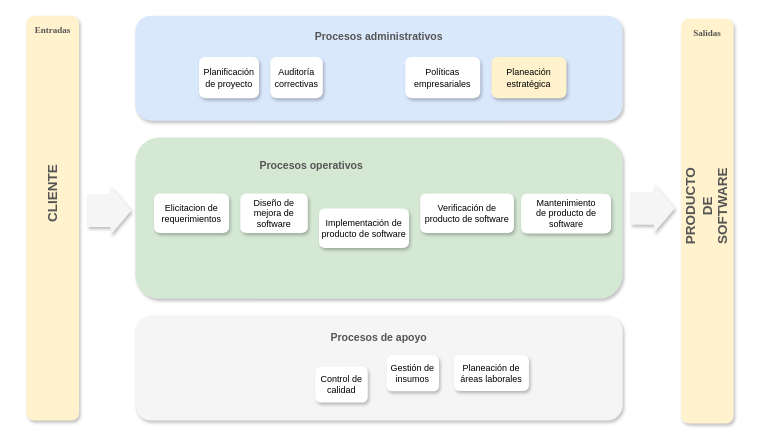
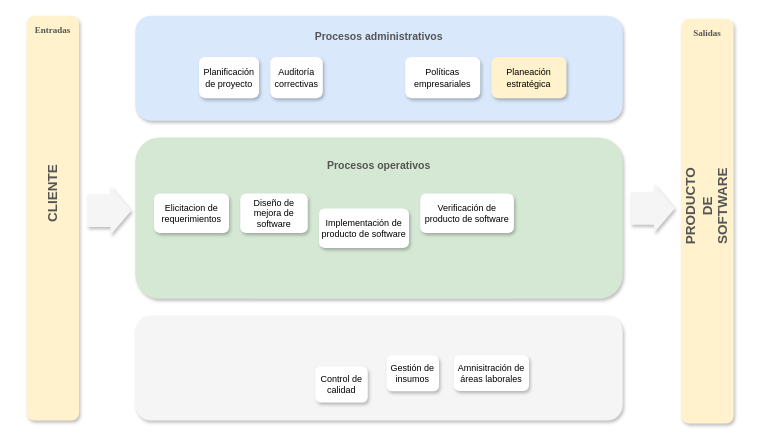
- <mxCell id="14" value="&lt;div&gt;&lt;font style=&quot;font-size: 14px&quot;&gt;&lt;b&gt;Procesos operativos&lt;/b&gt;&lt;/font&gt;&lt;/div&gt;" style="text;html=1;strokeColor=none;fillColor=none;align=center;verticalAlign=middle;whiteSpace=wrap;rounded=0;fontColor=#555;" parent="1" vertex="1"><mxGeometry x="315" y="210" width="200" height="20" as="geometry" /></mxCell>
+ <mxCell id="14" value="&lt;div&gt;&lt;font style=&quot;font-size: 14px&quot;&gt;&lt;b&gt;Procesos operativos&lt;/b&gt;&lt;/font&gt;&lt;/div&gt;" style="text;html=1;strokeColor=none;fillColor=none;align=center;verticalAlign=middle;whiteSpace=wrap;rounded=0;fontColor=#555;" parent="1" vertex="1"><mxGeometry x="405" y="210" width="200" height="20" as="geometry" /></mxCell>
- <mxCell id="27" value="&lt;div&gt;Mantenimiento &lt;br&gt;&lt;/div&gt;&lt;div&gt;de producto de software&lt;/div&gt;" style="rounded=1;whiteSpace=wrap;html=1;strokeColor=none;glass=0;shadow=1;" parent="1" vertex="1"><mxGeometry x="694.5" y="257.5" width="120" height="53" as="geometry" /></mxCell>
- <mxCell id="13" value="&lt;font style=&quot;font-size: 14px&quot;&gt;&lt;b&gt;Procesos de apoyo&lt;/b&gt;&lt;/font&gt;" style="text;html=1;strokeColor=none;fillColor=none;align=center;verticalAlign=middle;whiteSpace=wrap;rounded=0;fontColor=#555;" parent="1" vertex="1"><mxGeometry x="405" y="440" width="200" height="20" as="geometry" /></mxCell>
- <mxCell id="22" value="&lt;div&gt;Planeación de áreas laborales&lt;/div&gt;" style="rounded=1;whiteSpace=wrap;html=1;strokeColor=none;glass=0;shadow=1;" parent="1" vertex="1"><mxGeometry x="605" y="472.5" width="100" height="48" as="geometry" /></mxCell>
+ <mxCell id="22" value="&lt;div&gt;Amnisitración de áreas laborales&lt;/div&gt;" style="rounded=1;whiteSpace=wrap;html=1;strokeColor=none;glass=0;shadow=1;" parent="1" vertex="1"><mxGeometry x="605" y="472.5" width="100" height="48" as="geometry" /></mxCell>
